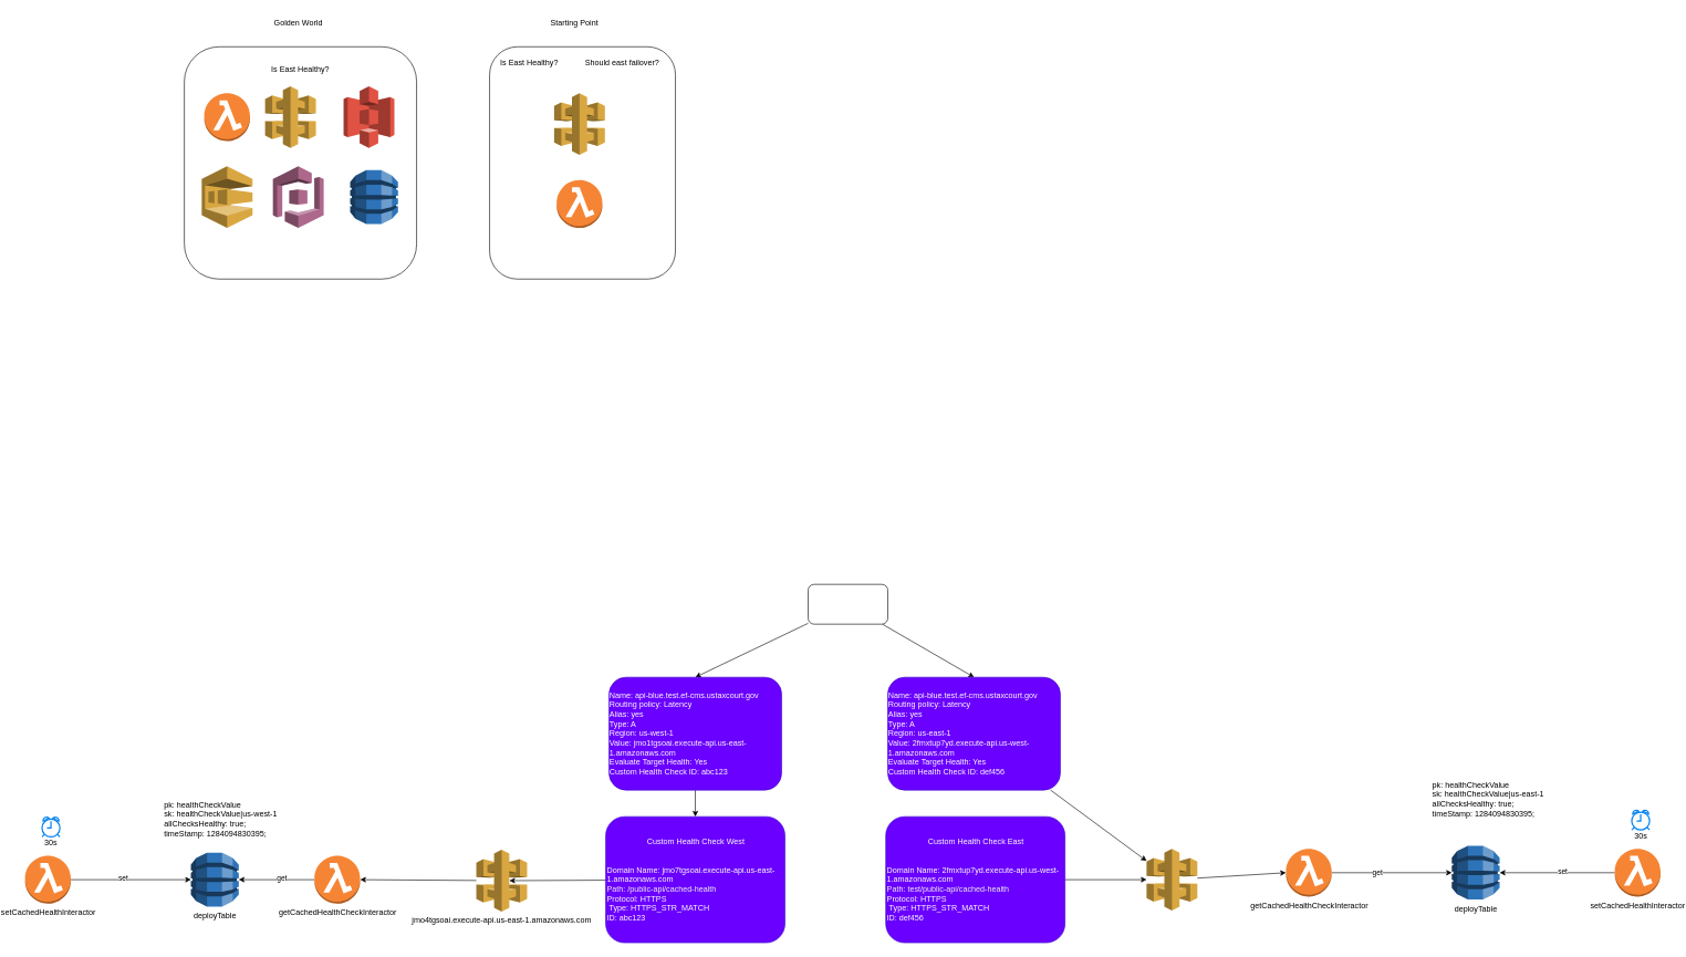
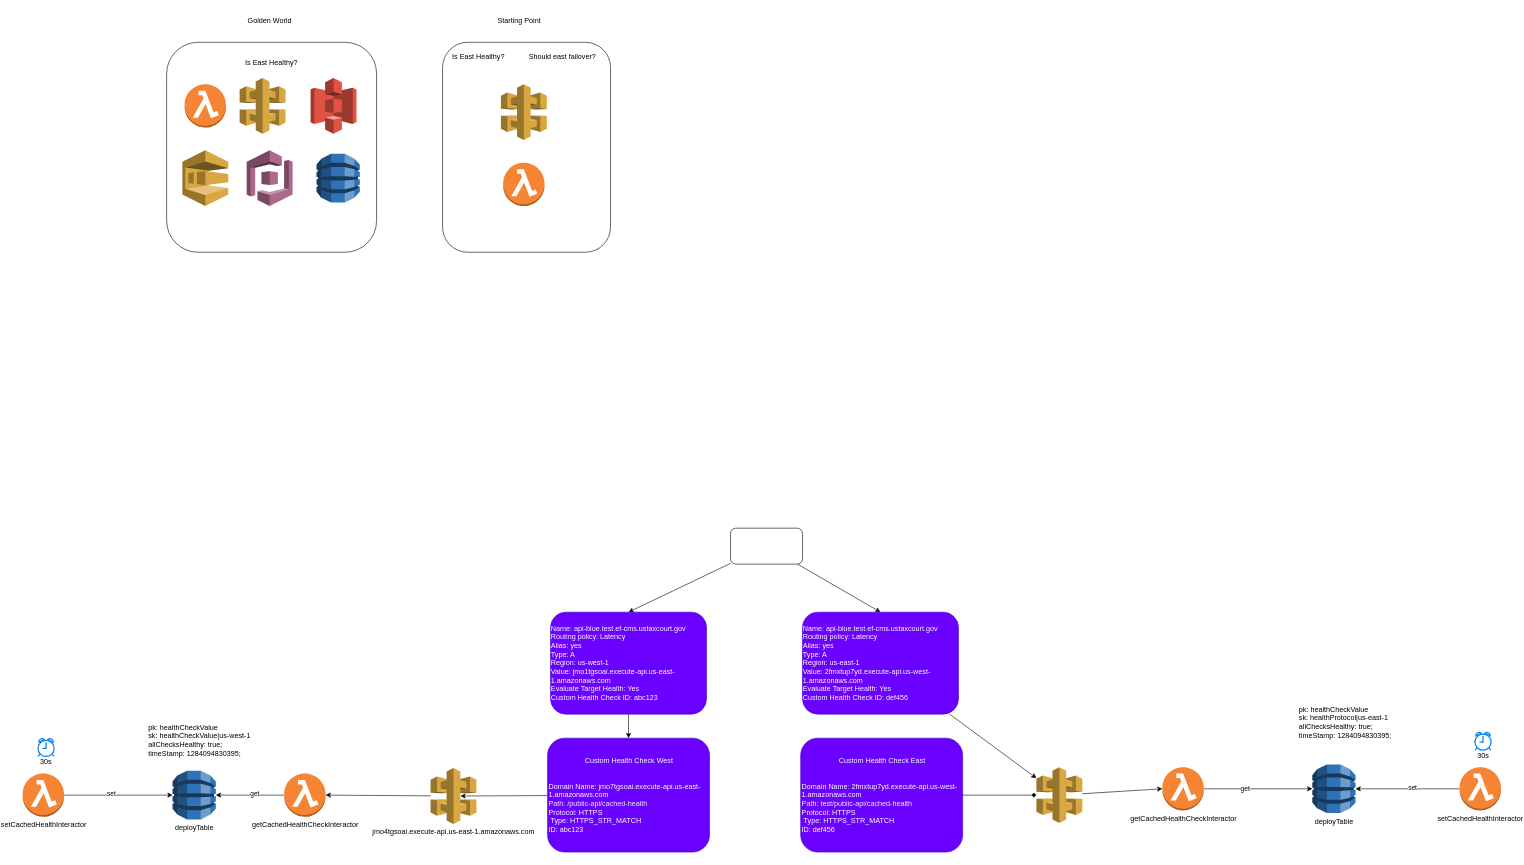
- <mxCell id="34" value="&lt;div style=&quot;text-align: left;&quot;&gt;&lt;span style=&quot;background-color: initial;&quot;&gt;pk:&amp;nbsp;healthCheckValue&lt;/span&gt;&lt;/div&gt;&lt;div style=&quot;text-align: left;&quot;&gt;&lt;span style=&quot;background-color: initial;&quot;&gt;sk:&amp;nbsp;healthCheckValue|us-east-1&lt;/span&gt;&lt;/div&gt;&lt;div style=&quot;text-align: left;&quot;&gt;&lt;span style=&quot;background-color: initial;&quot;&gt;&lt;div&gt;allChecksHealthy: true;&lt;/div&gt;&lt;div&gt;timeStamp: 1284094830395;&lt;/div&gt;&lt;/span&gt;&lt;/div&gt;" style="text;html=1;strokeColor=none;fillColor=none;align=center;verticalAlign=middle;whiteSpace=wrap;rounded=0;" parent="1" vertex="1"><mxGeometry x="2130" y="1164" width="190" height="80" as="geometry" /></mxCell>
+ <mxCell id="34" value="&lt;div style=&quot;text-align: left;&quot;&gt;&lt;span style=&quot;background-color: initial;&quot;&gt;pk:&amp;nbsp;healthCheckValue&lt;/span&gt;&lt;/div&gt;&lt;div style=&quot;text-align: left;&quot;&gt;&lt;span style=&quot;background-color: initial;&quot;&gt;sk:&amp;nbsp;healthProtocol|us-east-1&lt;/span&gt;&lt;/div&gt;&lt;div style=&quot;text-align: left;&quot;&gt;&lt;span style=&quot;background-color: initial;&quot;&gt;&lt;div&gt;allChecksHealthy: true;&lt;/div&gt;&lt;div&gt;timeStamp: 1284094830395;&lt;/div&gt;&lt;/span&gt;&lt;/div&gt;" style="text;html=1;strokeColor=none;fillColor=none;align=center;verticalAlign=middle;whiteSpace=wrap;rounded=0;" parent="1" vertex="1"><mxGeometry x="2130" y="1164" width="190" height="80" as="geometry" /></mxCell>
- <mxCell id="24" style="edgeStyle=none;html=1;" parent="1" source="25" target="29" edge="1"><mxGeometry relative="1" as="geometry" /></mxCell>
+ <mxCell id="24" style="edgeStyle=none;html=1;endArrow=diamond;" parent="1" source="25" target="29" edge="1"><mxGeometry relative="1" as="geometry" /></mxCell>
